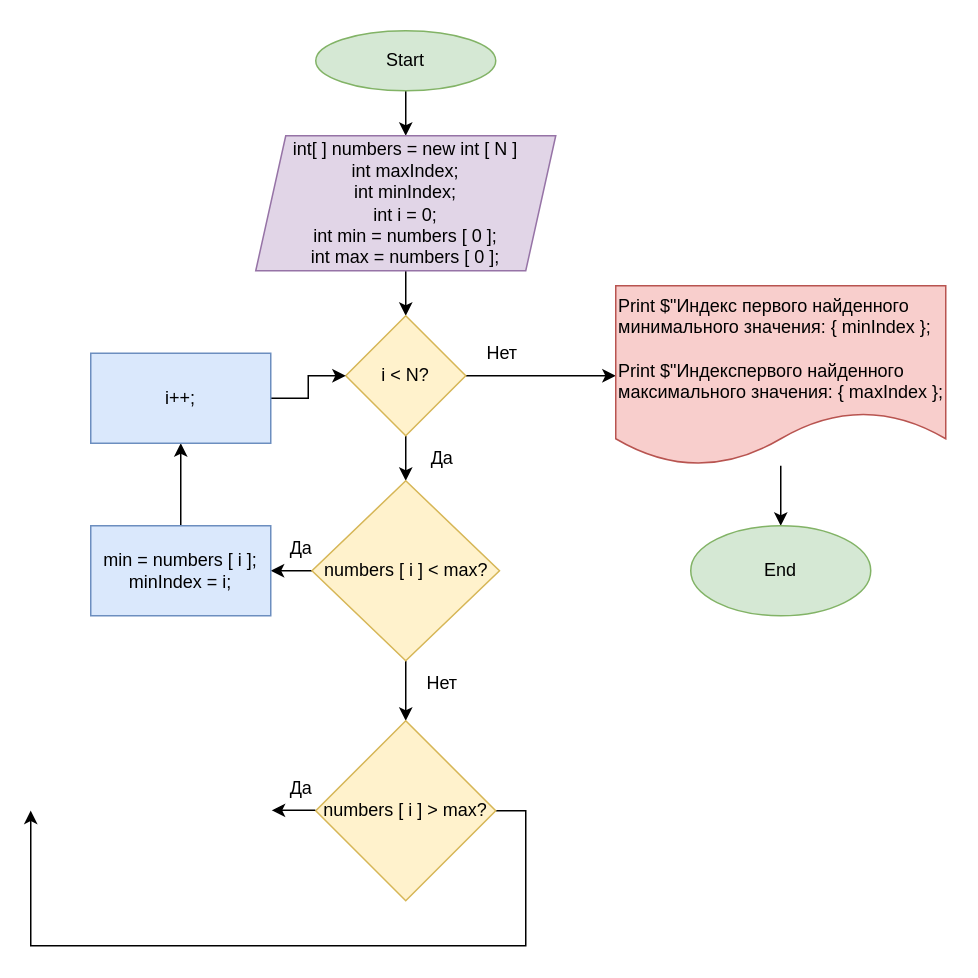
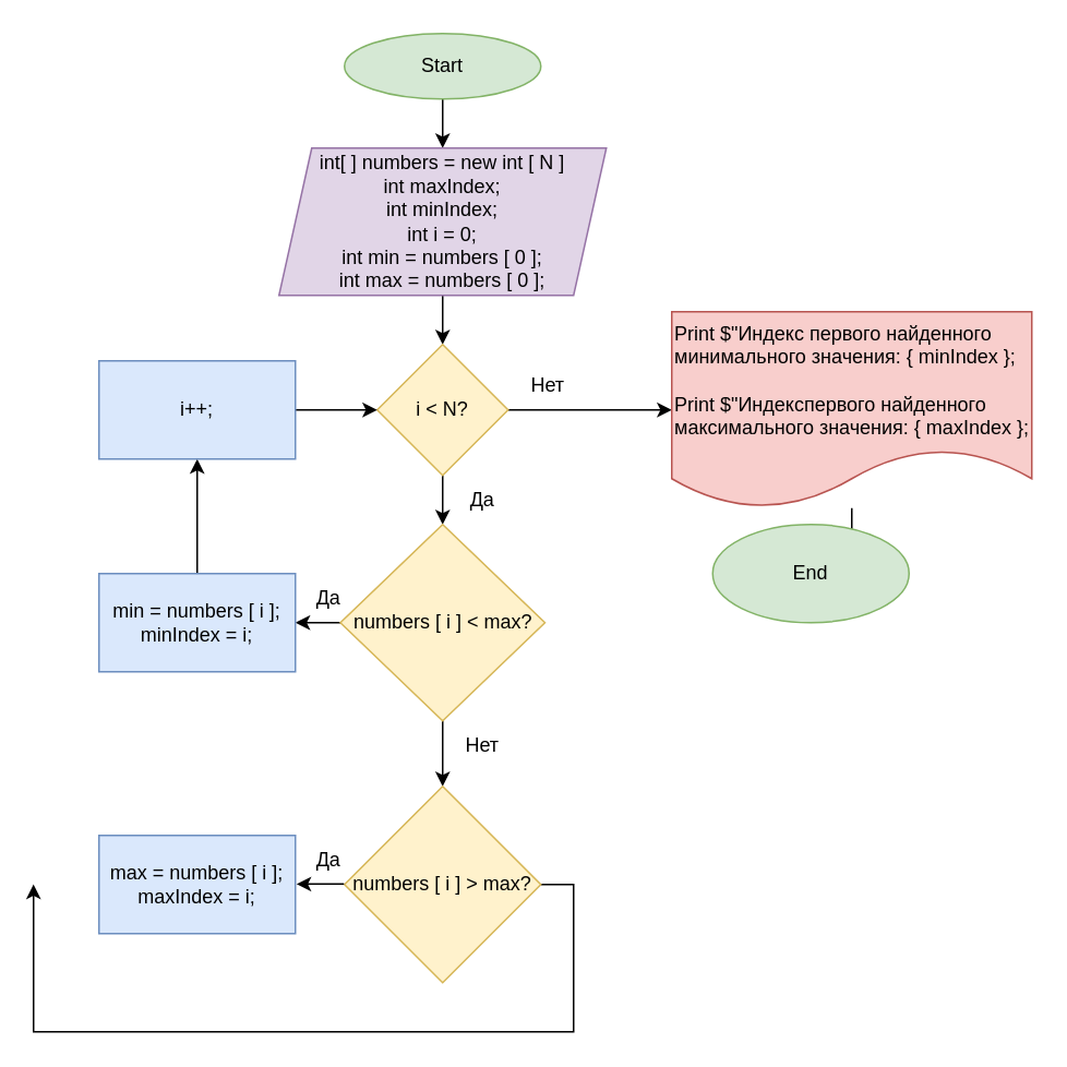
- <mxCell id="28" value="i++;" style="whiteSpace=wrap;html=1;fillColor=#dae8fc;strokeColor=#6c8ebf;" vertex="1" parent="1"><mxGeometry x="60" y="235" width="120" height="60" as="geometry" /></mxCell>
+ <mxCell id="28" value="i++;" style="whiteSpace=wrap;html=1;fillColor=#dae8fc;strokeColor=#6c8ebf;" vertex="1" parent="1"><mxGeometry x="60" y="220" width="120" height="60" as="geometry" /></mxCell>
- <mxCell id="15" value="End" style="ellipse;whiteSpace=wrap;html=1;fillColor=#d5e8d4;strokeColor=#82b366;" vertex="1" parent="1"><mxGeometry x="460" y="350" width="120" height="60" as="geometry" /></mxCell>
+ <mxCell id="15" value="End" style="ellipse;whiteSpace=wrap;html=1;fillColor=#d5e8d4;strokeColor=#82b366;" vertex="1" parent="1"><mxGeometry x="435" y="320" width="120" height="60" as="geometry" /></mxCell>
+ <mxCell id="24" value="max = numbers [ i ];&lt;br&gt;maxIndex = i;" style="whiteSpace=wrap;html=1;fillColor=#dae8fc;strokeColor=#6c8ebf;" vertex="1" parent="1"><mxGeometry x="60" y="510" width="120" height="60" as="geometry" /></mxCell>
